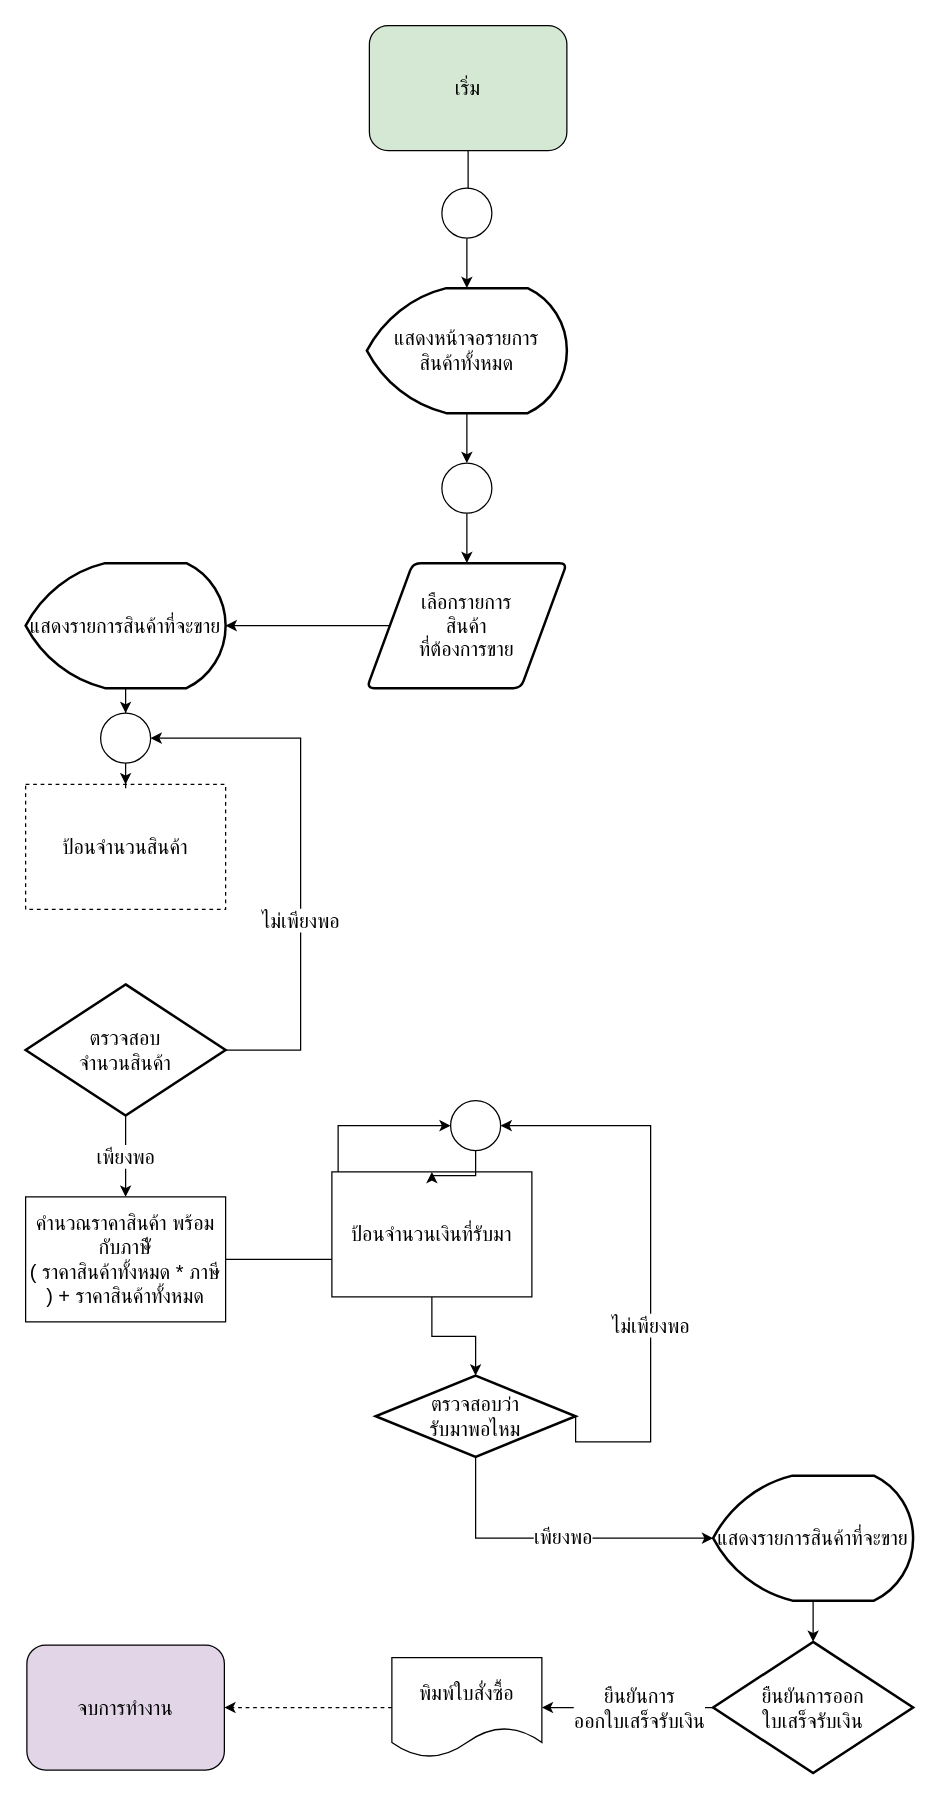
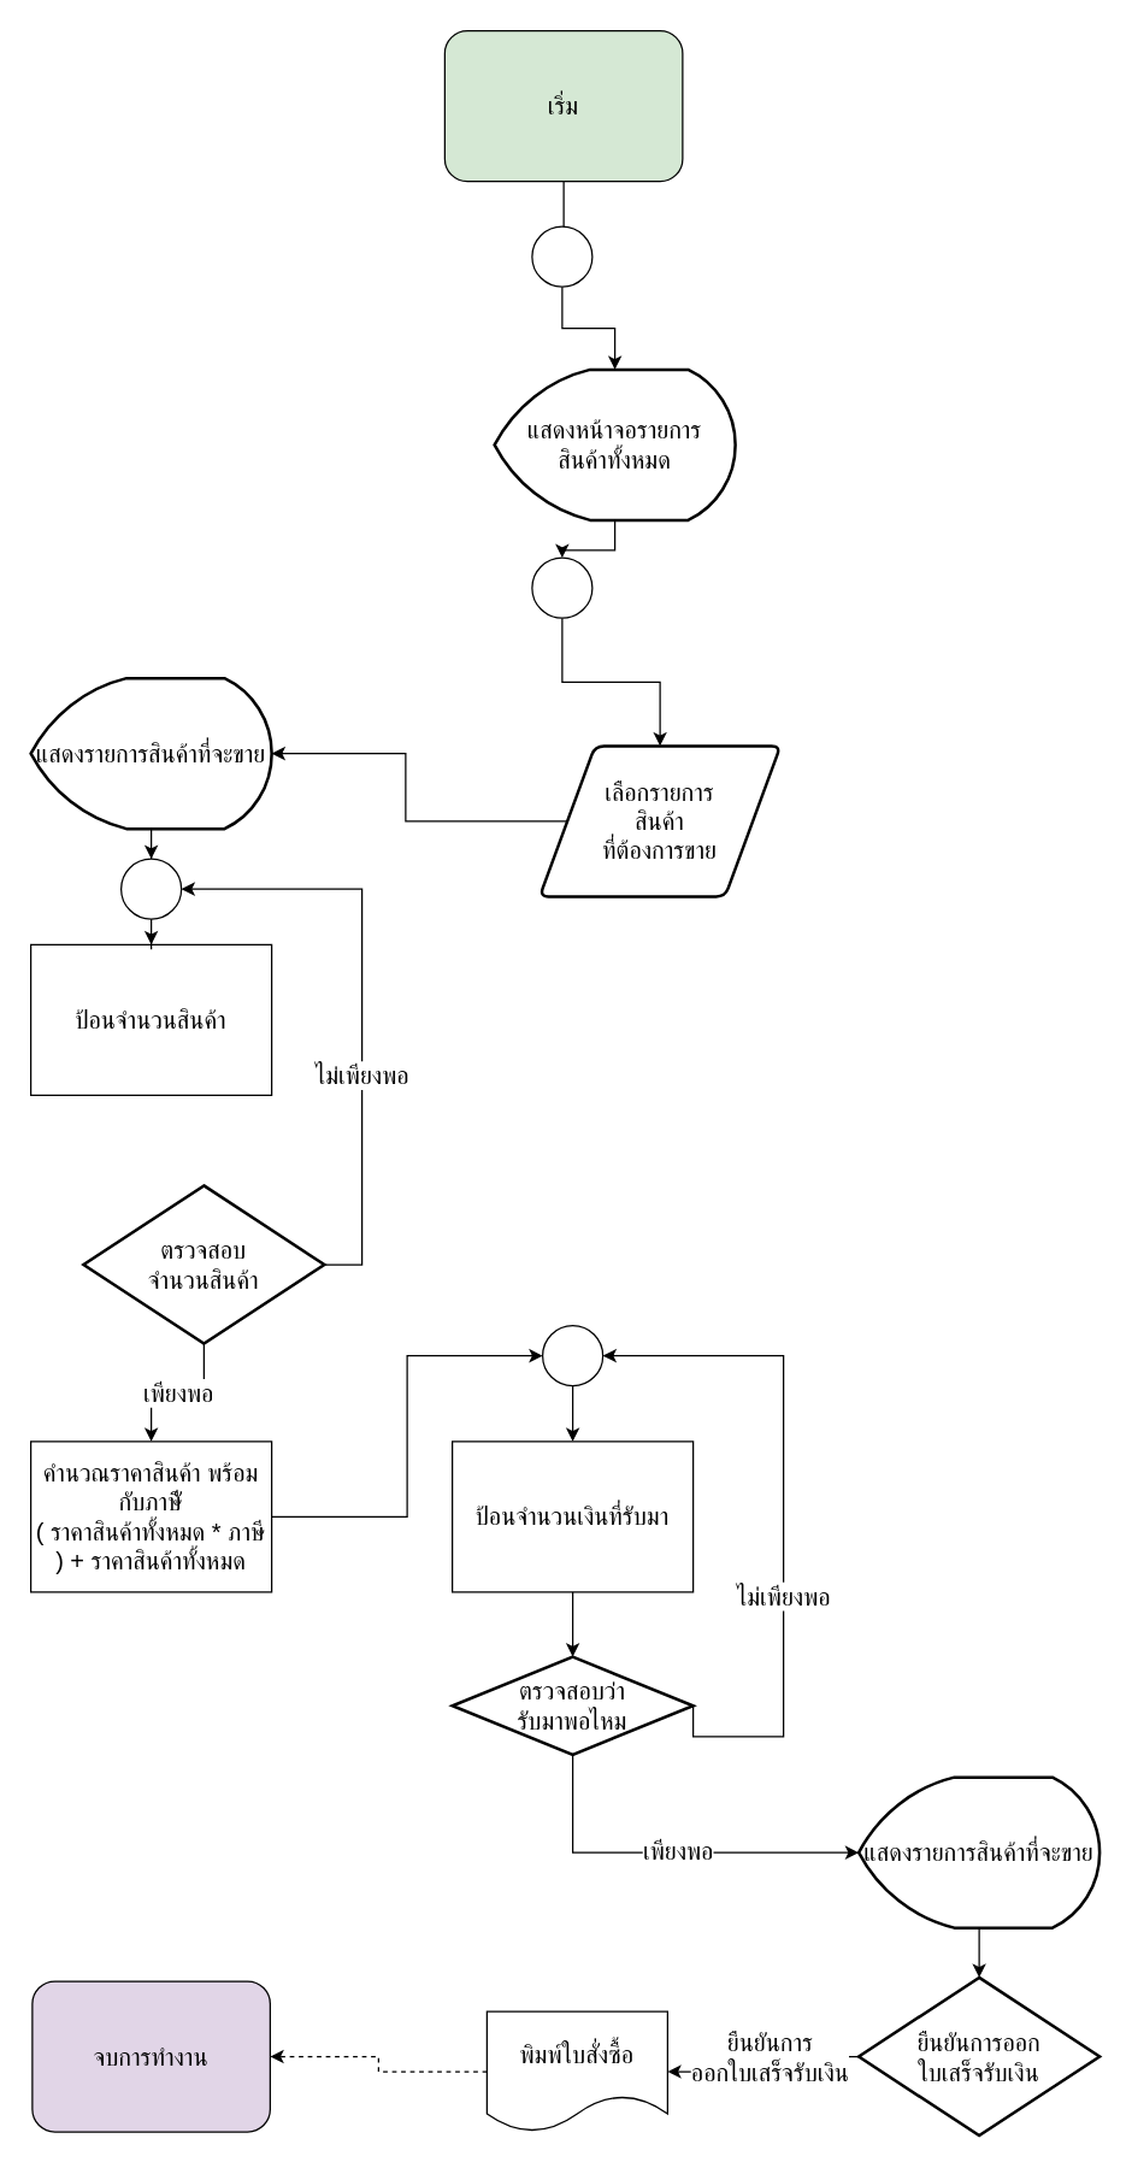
- <mxCell id="7" value="แสดงหน้าจอรายการ&lt;br style=&quot;font-size: 16px;&quot;&gt;สินค้าทั้งหมด" style="strokeWidth=2;html=1;shape=mxgraph.flowchart.display;whiteSpace=wrap;fontSize=16;" vertex="1" parent="1"><mxGeometry x="293" y="230" width="160" height="100" as="geometry" /></mxCell>
+ <mxCell id="7" value="แสดงหน้าจอรายการ&lt;br style=&quot;font-size: 16px;&quot;&gt;สินค้าทั้งหมด" style="strokeWidth=2;html=1;shape=mxgraph.flowchart.display;whiteSpace=wrap;fontSize=16;" vertex="1" parent="1"><mxGeometry x="328" y="245" width="160" height="100" as="geometry" /></mxCell>
- <mxCell id="11" value="เลือกรายการ&lt;br style=&quot;font-size: 16px;&quot;&gt;สินค้า&lt;br style=&quot;font-size: 16px;&quot;&gt;ที่ต้องการขาย" style="shape=parallelogram;html=1;strokeWidth=2;perimeter=parallelogramPerimeter;whiteSpace=wrap;rounded=1;arcSize=12;size=0.23;fontSize=16;" vertex="1" parent="1"><mxGeometry x="293" y="450" width="160" height="100" as="geometry" /></mxCell>
+ <mxCell id="11" value="เลือกรายการ&lt;br style=&quot;font-size: 16px;&quot;&gt;สินค้า&lt;br style=&quot;font-size: 16px;&quot;&gt;ที่ต้องการขาย" style="shape=parallelogram;html=1;strokeWidth=2;perimeter=parallelogramPerimeter;whiteSpace=wrap;rounded=1;arcSize=12;size=0.23;fontSize=16;" vertex="1" parent="1"><mxGeometry x="358" y="495" width="160" height="100" as="geometry" /></mxCell>
- <mxCell id="24" value="ป้อนจำนวนสินค้า" style="rounded=0;whiteSpace=wrap;html=1;fontSize=16;dashed=1;" vertex="1" parent="1"><mxGeometry x="20" y="627" width="160" height="100" as="geometry" /></mxCell>
+ <mxCell id="24" value="ป้อนจำนวนสินค้า" style="rounded=0;whiteSpace=wrap;html=1;fontSize=16;" vertex="1" parent="1"><mxGeometry x="20" y="627" width="160" height="100" as="geometry" /></mxCell>
- <mxCell id="28" value="ตรวจสอบ &lt;br&gt;จำนวนสินค้า" style="strokeWidth=2;html=1;shape=mxgraph.flowchart.decision;whiteSpace=wrap;rounded=0;fontSize=16;" vertex="1" parent="1"><mxGeometry x="20" y="787" width="160" height="105" as="geometry" /></mxCell>
+ <mxCell id="28" value="ตรวจสอบ &lt;br&gt;จำนวนสินค้า" style="strokeWidth=2;html=1;shape=mxgraph.flowchart.decision;whiteSpace=wrap;rounded=0;fontSize=16;" vertex="1" parent="1"><mxGeometry x="55" y="787" width="160" height="105" as="geometry" /></mxCell>
- <mxCell id="32" value="ป้อนจำนวนเงินที่รับมา" style="rounded=0;whiteSpace=wrap;html=1;fontSize=16;" vertex="1" parent="1"><mxGeometry x="265" y="937" width="160" height="100" as="geometry" /></mxCell>
+ <mxCell id="32" value="ป้อนจำนวนเงินที่รับมา" style="rounded=0;whiteSpace=wrap;html=1;fontSize=16;" vertex="1" parent="1"><mxGeometry x="300" y="957" width="160" height="100" as="geometry" /></mxCell>
- <mxCell id="22" value="พิมพ์ใบสั่งซื้อ" style="shape=document;whiteSpace=wrap;html=1;boundedLbl=1;fontSize=16;" vertex="1" parent="1"><mxGeometry x="313" y="1325.5" width="120" height="80" as="geometry" /></mxCell>
+ <mxCell id="22" value="พิมพ์ใบสั่งซื้อ" style="shape=document;whiteSpace=wrap;html=1;boundedLbl=1;fontSize=16;" vertex="1" parent="1"><mxGeometry x="323" y="1335.5" width="120" height="80" as="geometry" /></mxCell>
